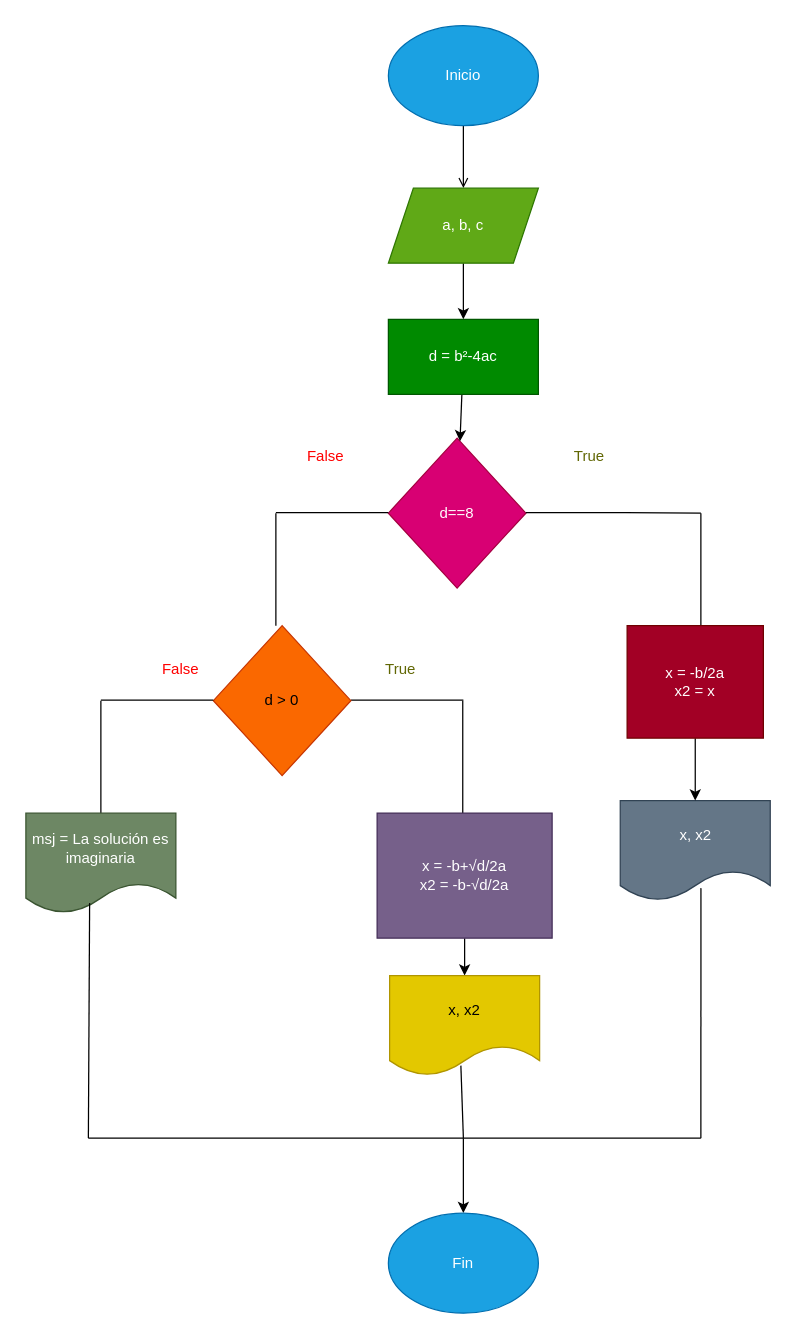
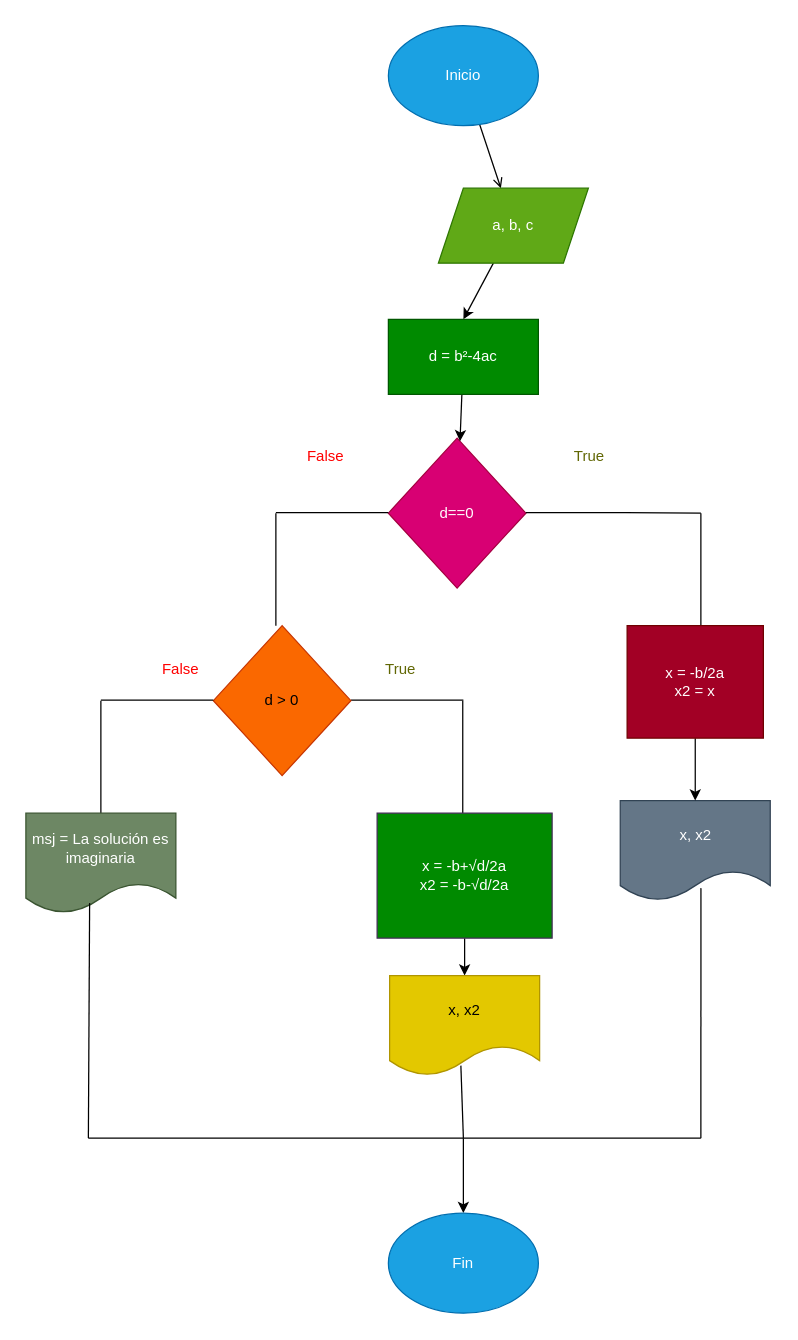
- <mxCell id="5" value="a, b, c" style="shape=parallelogram;perimeter=parallelogramPerimeter;whiteSpace=wrap;html=1;fixedSize=1;fillColor=#60a917;fontColor=#ffffff;strokeColor=#2D7600;" vertex="1" parent="1"><mxGeometry x="310" y="150" width="120" height="60" as="geometry" /></mxCell>
+ <mxCell id="5" value="a, b, c" style="shape=parallelogram;perimeter=parallelogramPerimeter;whiteSpace=wrap;html=1;fixedSize=1;fillColor=#60a917;fontColor=#ffffff;strokeColor=#2D7600;" vertex="1" parent="1"><mxGeometry x="350" y="150" width="120" height="60" as="geometry" /></mxCell>
- <mxCell id="6" value="d==8" style="rhombus;whiteSpace=wrap;html=1;fillColor=#d80073;fontColor=#ffffff;strokeColor=#A50040;" vertex="1" parent="1"><mxGeometry x="310" y="350" width="110" height="120" as="geometry" /></mxCell>
+ <mxCell id="6" value="d==0" style="rhombus;whiteSpace=wrap;html=1;fillColor=#d80073;fontColor=#ffffff;strokeColor=#A50040;" vertex="1" parent="1"><mxGeometry x="310" y="350" width="110" height="120" as="geometry" /></mxCell>
- <mxCell id="15" value="x = -b+√d/2a&lt;br&gt;x2 = -b-√d/2a" style="rounded=0;whiteSpace=wrap;html=1;fillColor=#76608a;fontColor=#ffffff;strokeColor=#432D57;" vertex="1" parent="1"><mxGeometry x="301" y="650" width="140" height="100" as="geometry" /></mxCell>
+ <mxCell id="15" value="x = -b+√d/2a&lt;br&gt;x2 = -b-√d/2a" style="rounded=0;whiteSpace=wrap;html=1;fillColor=#008a00;fontColor=#ffffff;strokeColor=#432D57;" vertex="1" parent="1"><mxGeometry x="301" y="650" width="140" height="100" as="geometry" /></mxCell>
